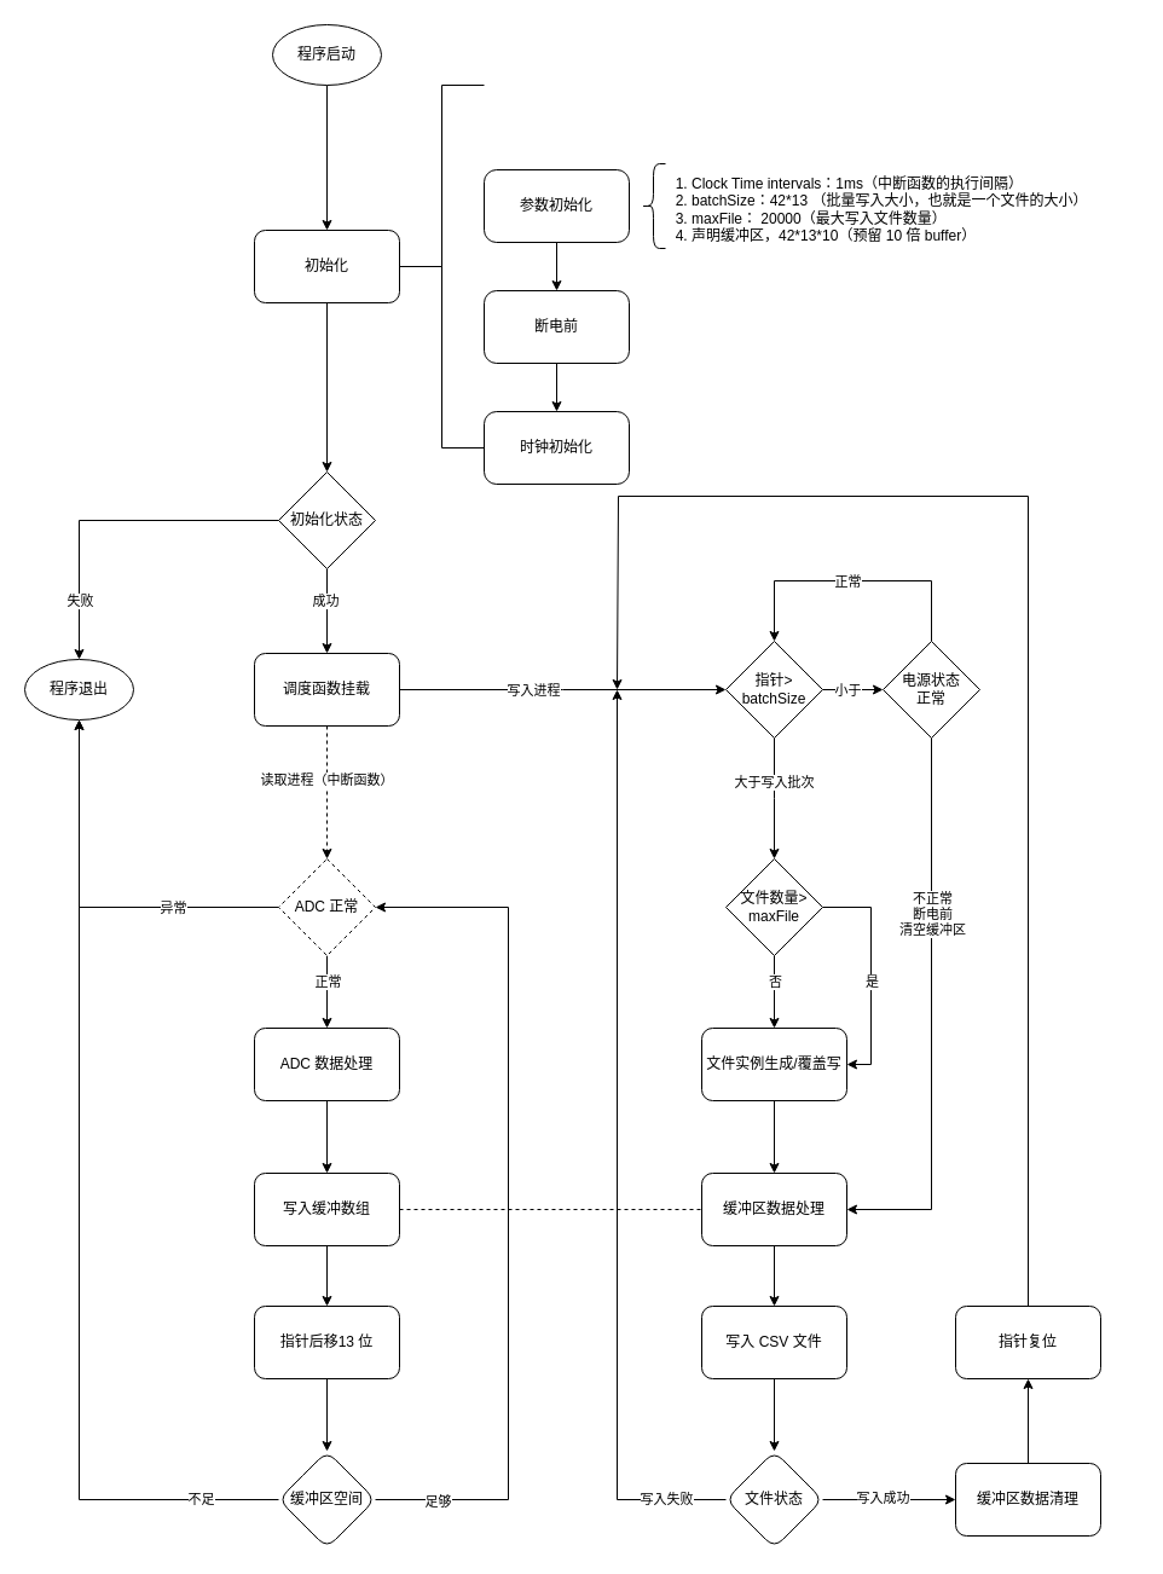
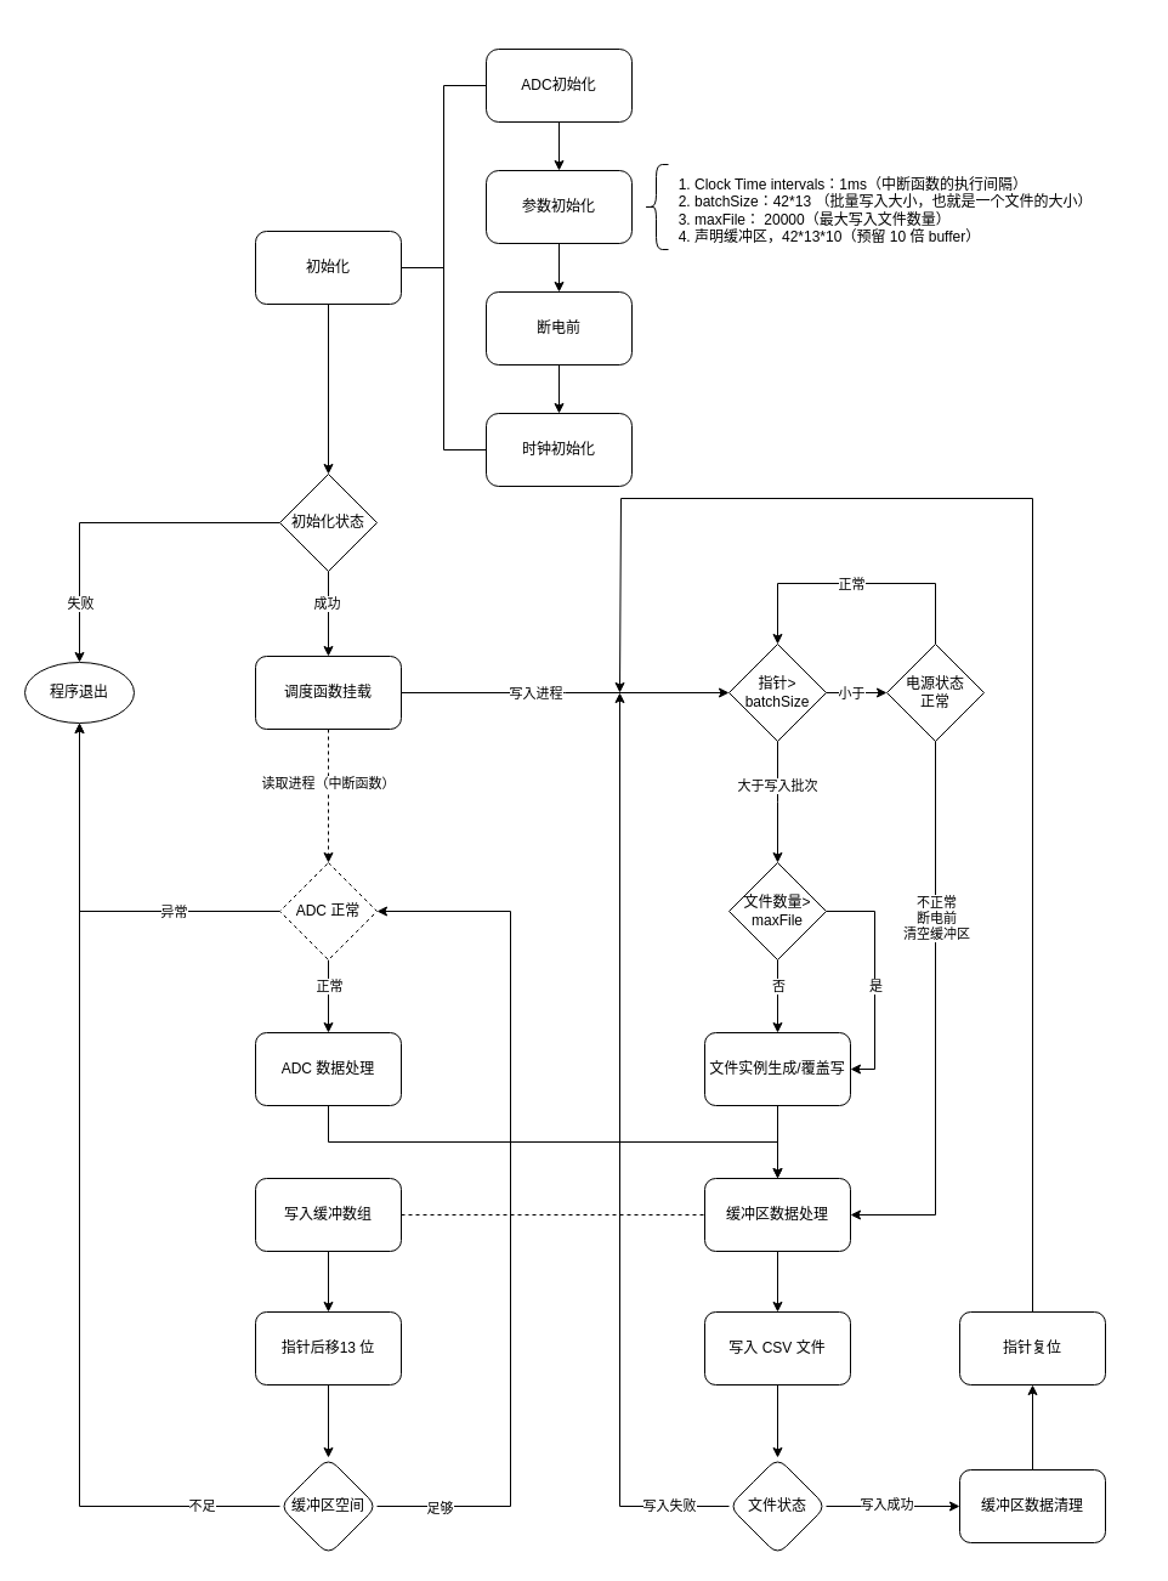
- <mxCell id="3" value="程序启动" style="ellipse;whiteSpace=wrap;html=1;" vertex="1" parent="1"><mxGeometry x="225" y="20" width="90" height="50" as="geometry" /></mxCell>
+ <mxCell id="8" value="ADC初始化" style="rounded=1;whiteSpace=wrap;html=1;arcSize=17;" vertex="1" parent="1"><mxGeometry x="400" y="40" width="120" height="60" as="geometry" /></mxCell>
+ <mxCell id="7" style="edgeStyle=orthogonalEdgeStyle;rounded=0;orthogonalLoop=1;jettySize=auto;html=1;exitX=0.5;exitY=1;exitDx=0;exitDy=0;entryX=0.5;entryY=0;entryDx=0;entryDy=0;" edge="1" parent="1" source="8" target="66"><mxGeometry relative="1" as="geometry" /></mxCell>
- <mxCell id="2" style="edgeStyle=orthogonalEdgeStyle;rounded=0;orthogonalLoop=1;jettySize=auto;html=1;exitX=0.5;exitY=1;exitDx=0;exitDy=0;entryX=0.5;entryY=0;entryDx=0;entryDy=0;" edge="1" parent="1" source="3" target="5"><mxGeometry relative="1" as="geometry" /></mxCell>
- <mxCell id="28" style="edgeStyle=orthogonalEdgeStyle;rounded=0;orthogonalLoop=1;jettySize=auto;html=1;exitX=0.5;exitY=1;exitDx=0;exitDy=0;" edge="1" parent="1" source="29" target="34"><mxGeometry relative="1" as="geometry" /></mxCell>
+ <mxCell id="28" style="edgeStyle=orthogonalEdgeStyle;rounded=0;orthogonalLoop=1;jettySize=auto;html=1;exitX=0.5;exitY=1;exitDx=0;exitDy=0;" edge="1" parent="1" source="29" target="53"><mxGeometry relative="1" as="geometry" /></mxCell>
